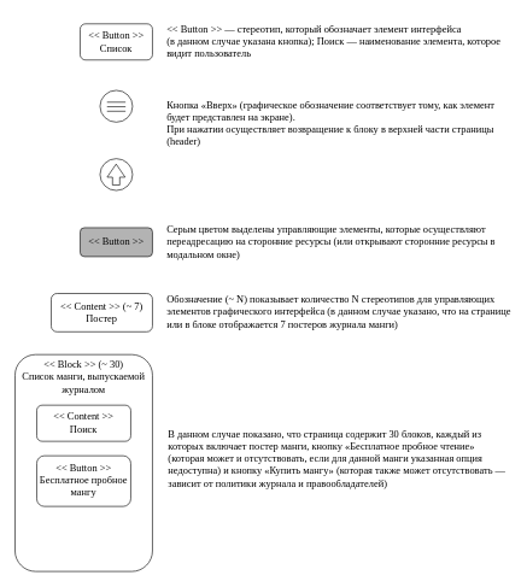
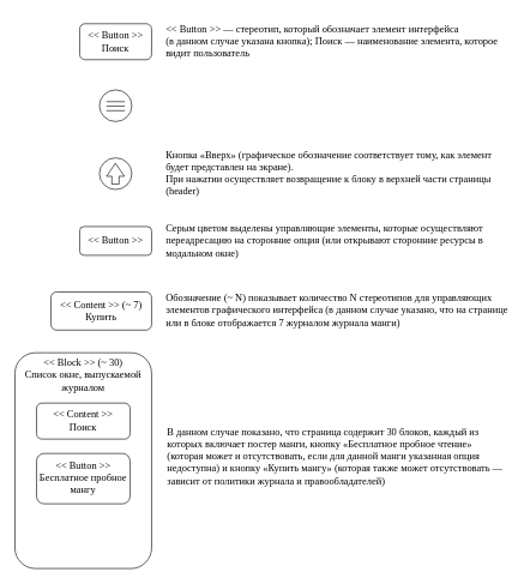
- <mxCell id="18" value="&lt;span style=&quot;font-family: &amp;#34;comic sans ms&amp;#34; ; font-size: 14px&quot;&gt;&amp;lt;&amp;lt; Button &amp;gt;&amp;gt;&lt;/span&gt;&lt;br style=&quot;font-family: &amp;#34;comic sans ms&amp;#34; ; font-size: 14px&quot;&gt;&lt;span style=&quot;font-family: &amp;#34;comic sans ms&amp;#34; ; font-size: 14px&quot;&gt;Список&lt;/span&gt;" style="rounded=1;whiteSpace=wrap;html=1;fillColor=none;align=center;verticalAlign=middle;" vertex="1" parent="1"><mxGeometry x="110" y="32.5" width="100" height="50" as="geometry" /></mxCell>
+ <mxCell id="18" value="&lt;span style=&quot;font-family: &amp;#34;comic sans ms&amp;#34; ; font-size: 14px&quot;&gt;&amp;lt;&amp;lt; Button &amp;gt;&amp;gt;&lt;/span&gt;&lt;br style=&quot;font-family: &amp;#34;comic sans ms&amp;#34; ; font-size: 14px&quot;&gt;&lt;span style=&quot;font-family: &amp;#34;comic sans ms&amp;#34; ; font-size: 14px&quot;&gt;Поиск&lt;/span&gt;" style="rounded=1;whiteSpace=wrap;html=1;fillColor=none;align=center;verticalAlign=middle;" vertex="1" parent="1"><mxGeometry x="110" y="32.5" width="100" height="50" as="geometry" /></mxCell>
- <mxCell id="15" value="Кнопка «Вверх» (графическое обозначение соответствует тому, как элемент будет представлен на экране).&lt;br style=&quot;font-size: 14px;&quot;&gt;При нажатии осуществляет возвращение к блоку в верхней части страницы (header)" style="text;html=1;strokeColor=none;fillColor=none;align=left;verticalAlign=middle;whiteSpace=wrap;rounded=0;fontSize=14;fontFamily=Comic Sans MS;" vertex="1" parent="1"><mxGeometry x="227.5" y="133.5" width="478.5" height="75" as="geometry" /></mxCell>
+ <mxCell id="15" value="Кнопка «Вверх» (графическое обозначение соответствует тому, как элемент будет представлен на экране).&lt;br style=&quot;font-size: 14px;&quot;&gt;При нажатии осуществляет возвращение к блоку в верхней части страницы (header)" style="text;html=1;strokeColor=none;fillColor=none;align=left;verticalAlign=middle;whiteSpace=wrap;rounded=0;fontSize=14;fontFamily=Comic Sans MS;" vertex="1" parent="1"><mxGeometry x="227.5" y="203.5" width="478.5" height="75" as="geometry" /></mxCell>
- <mxCell id="2" value="&lt;span style=&quot;font-family: &amp;#34;comic sans ms&amp;#34; ; font-size: 14px&quot;&gt;&amp;lt;&amp;lt; Button &amp;gt;&amp;gt;&lt;/span&gt;" style="rounded=1;whiteSpace=wrap;html=1;fillColor=#B3B3B3;align=center;verticalAlign=middle;" vertex="1" parent="1"><mxGeometry x="110" y="314.5" width="100" height="40" as="geometry" /></mxCell>
+ <mxCell id="2" value="&lt;span style=&quot;font-family: &amp;#34;comic sans ms&amp;#34; ; font-size: 14px&quot;&gt;&amp;lt;&amp;lt; Button &amp;gt;&amp;gt;&lt;/span&gt;" style="rounded=1;whiteSpace=wrap;html=1;fillColor=#ffffff;align=center;verticalAlign=middle;" vertex="1" parent="1"><mxGeometry x="110" y="314.5" width="100" height="40" as="geometry" /></mxCell>
- <mxCell id="16" value="Серым цветом выделены управляющие элементы, которые осуществляют переадресацию на сторонние ресурсы&amp;nbsp;(или открывают сторонние ресурсы в модальном окне)" style="text;html=1;strokeColor=none;fillColor=none;align=left;verticalAlign=middle;whiteSpace=wrap;rounded=0;fontSize=14;fontFamily=Comic Sans MS;" vertex="1" parent="1"><mxGeometry x="227.5" y="297" width="478.5" height="75" as="geometry" /></mxCell>
+ <mxCell id="16" value="Серым цветом выделены управляющие элементы, которые осуществляют переадресацию на сторонние опция&amp;nbsp;(или открывают сторонние ресурсы в модальном окне)" style="text;html=1;strokeColor=none;fillColor=none;align=left;verticalAlign=middle;whiteSpace=wrap;rounded=0;fontSize=14;fontFamily=Comic Sans MS;" vertex="1" parent="1"><mxGeometry x="227.5" y="297" width="478.5" height="75" as="geometry" /></mxCell>
- <mxCell id="3" value="&lt;font face=&quot;comic sans ms&quot;&gt;&lt;span style=&quot;font-size: 14px&quot;&gt;&amp;lt;&amp;lt; Content&amp;nbsp;&amp;gt;&amp;gt;&amp;nbsp;&lt;/span&gt;&lt;/font&gt;&lt;span style=&quot;font-family: &amp;#34;comic sans ms&amp;#34; ; font-size: 14px&quot;&gt;(~ 7)&lt;/span&gt;&lt;br style=&quot;font-family: &amp;#34;comic sans ms&amp;#34; ; font-size: 14px&quot;&gt;&lt;font face=&quot;comic sans ms&quot;&gt;&lt;span style=&quot;font-size: 14px&quot;&gt;Постер&lt;br&gt;&lt;/span&gt;&lt;/font&gt;" style="rounded=1;whiteSpace=wrap;html=1;fillColor=none;align=center;verticalAlign=middle;" vertex="1" parent="1"><mxGeometry x="70" y="405.5" width="140" height="53" as="geometry" /></mxCell>
+ <mxCell id="3" value="&lt;font face=&quot;comic sans ms&quot;&gt;&lt;span style=&quot;font-size: 14px&quot;&gt;&amp;lt;&amp;lt; Content&amp;nbsp;&amp;gt;&amp;gt;&amp;nbsp;&lt;/span&gt;&lt;/font&gt;&lt;span style=&quot;font-family: &amp;#34;comic sans ms&amp;#34; ; font-size: 14px&quot;&gt;(~ 7)&lt;/span&gt;&lt;br style=&quot;font-family: &amp;#34;comic sans ms&amp;#34; ; font-size: 14px&quot;&gt;&lt;font face=&quot;comic sans ms&quot;&gt;&lt;span style=&quot;font-size: 14px&quot;&gt;Купить&lt;br&gt;&lt;/span&gt;&lt;/font&gt;" style="rounded=1;whiteSpace=wrap;html=1;fillColor=none;align=center;verticalAlign=middle;" vertex="1" parent="1"><mxGeometry x="70" y="405.5" width="140" height="53" as="geometry" /></mxCell>
- <mxCell id="17" value="Обозначение (~ N) показывает количество N стереотипов для управляющих элементов графического интерфейса&amp;nbsp;(в данном случае указано, что на странице или в блоке отображается 7 постеров журнала манги)" style="text;html=1;strokeColor=none;fillColor=none;align=left;verticalAlign=middle;whiteSpace=wrap;rounded=0;fontSize=14;fontFamily=Comic Sans MS;" vertex="1" parent="1"><mxGeometry x="227.5" y="394.5" width="478.5" height="75" as="geometry" /></mxCell>
+ <mxCell id="17" value="Обозначение (~ N) показывает количество N стереотипов для управляющих элементов графического интерфейса&amp;nbsp;(в данном случае указано, что на странице или в блоке отображается 7 журналом журнала манги)" style="text;html=1;strokeColor=none;fillColor=none;align=left;verticalAlign=middle;whiteSpace=wrap;rounded=0;fontSize=14;fontFamily=Comic Sans MS;" vertex="1" parent="1"><mxGeometry x="227.5" y="394.5" width="478.5" height="75" as="geometry" /></mxCell>
- <mxCell id="20" value="&lt;span style=&quot;font-family: &amp;#34;comic sans ms&amp;#34; ; font-size: 14px&quot;&gt;&amp;lt;&amp;lt; Block &amp;gt;&amp;gt; (~ 30)&lt;/span&gt;&lt;br style=&quot;font-family: &amp;#34;comic sans ms&amp;#34; ; font-size: 14px&quot;&gt;&lt;font face=&quot;comic sans ms&quot;&gt;&lt;span style=&quot;font-size: 14px&quot;&gt;Список манги, выпускаемой журналом&lt;/span&gt;&lt;/font&gt;" style="rounded=1;whiteSpace=wrap;html=1;fillColor=none;align=center;verticalAlign=top;" vertex="1" parent="1"><mxGeometry x="20" y="490" width="190" height="300" as="geometry" /></mxCell>
+ <mxCell id="20" value="&lt;span style=&quot;font-family: &amp;#34;comic sans ms&amp;#34; ; font-size: 14px&quot;&gt;&amp;lt;&amp;lt; Block &amp;gt;&amp;gt; (~ 30)&lt;/span&gt;&lt;br style=&quot;font-family: &amp;#34;comic sans ms&amp;#34; ; font-size: 14px&quot;&gt;&lt;font face=&quot;comic sans ms&quot;&gt;&lt;span style=&quot;font-size: 14px&quot;&gt;Список окне, выпускаемой журналом&lt;/span&gt;&lt;/font&gt;" style="rounded=1;whiteSpace=wrap;html=1;fillColor=none;align=center;verticalAlign=top;" vertex="1" parent="1"><mxGeometry x="20" y="490" width="190" height="300" as="geometry" /></mxCell>
